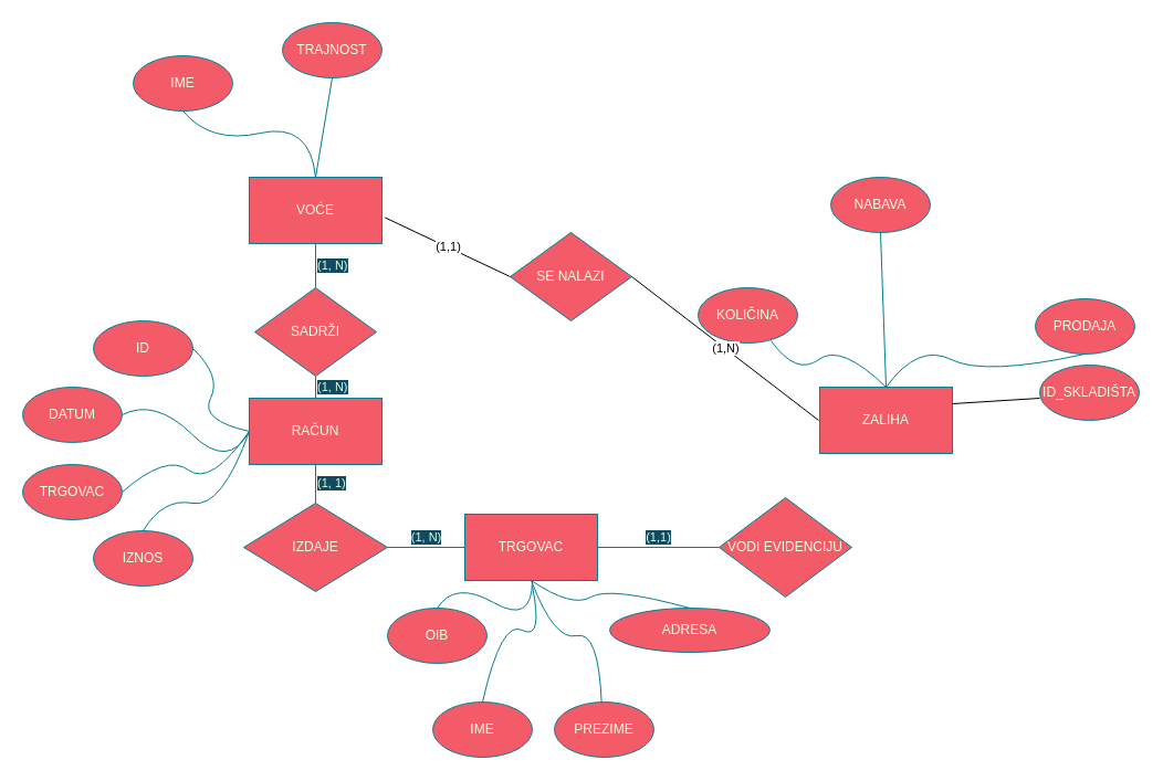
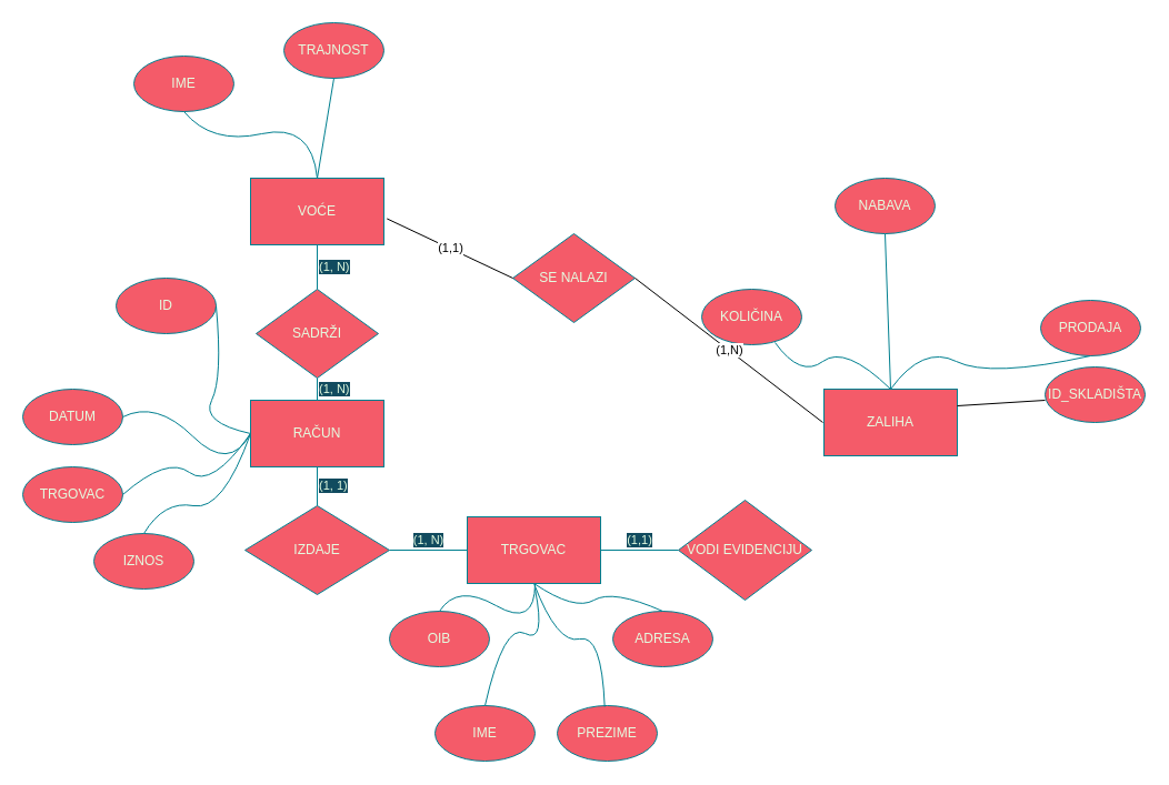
- <mxCell id="27" value="ID" style="ellipse;whiteSpace=wrap;html=1;fillColor=#F45B69;strokeColor=#028090;fontColor=#E4FDE1;" parent="1" vertex="1"><mxGeometry x="84" y="290" width="90" height="50" as="geometry" /></mxCell>
+ <mxCell id="27" value="ID" style="ellipse;whiteSpace=wrap;html=1;fillColor=#F45B69;strokeColor=#028090;fontColor=#E4FDE1;" parent="1" vertex="1"><mxGeometry x="104" y="250" width="90" height="50" as="geometry" /></mxCell>
- <mxCell id="2" value="VODI EVIDENCIJU" style="rhombus;whiteSpace=wrap;html=1;fillColor=#F45B69;strokeColor=#028090;fontColor=#E4FDE1;" parent="1" vertex="1"><mxGeometry x="650" y="450" width="120" height="90" as="geometry" /></mxCell>
+ <mxCell id="2" value="VODI EVIDENCIJU" style="rhombus;whiteSpace=wrap;html=1;fillColor=#F45B69;strokeColor=#028090;fontColor=#E4FDE1;" parent="1" vertex="1"><mxGeometry x="610" y="450" width="120" height="90" as="geometry" /></mxCell>
- <mxCell id="15" value="ADRESA" style="ellipse;whiteSpace=wrap;html=1;fillColor=#F45B69;strokeColor=#028090;fontColor=#E4FDE1;" parent="1" vertex="1"><mxGeometry x="551" y="550" width="145" height="40" as="geometry" /></mxCell>
+ <mxCell id="15" value="ADRESA" style="ellipse;whiteSpace=wrap;html=1;fillColor=#F45B69;strokeColor=#028090;fontColor=#E4FDE1;" parent="1" vertex="1"><mxGeometry x="551" y="550" width="90" height="50" as="geometry" /></mxCell>
